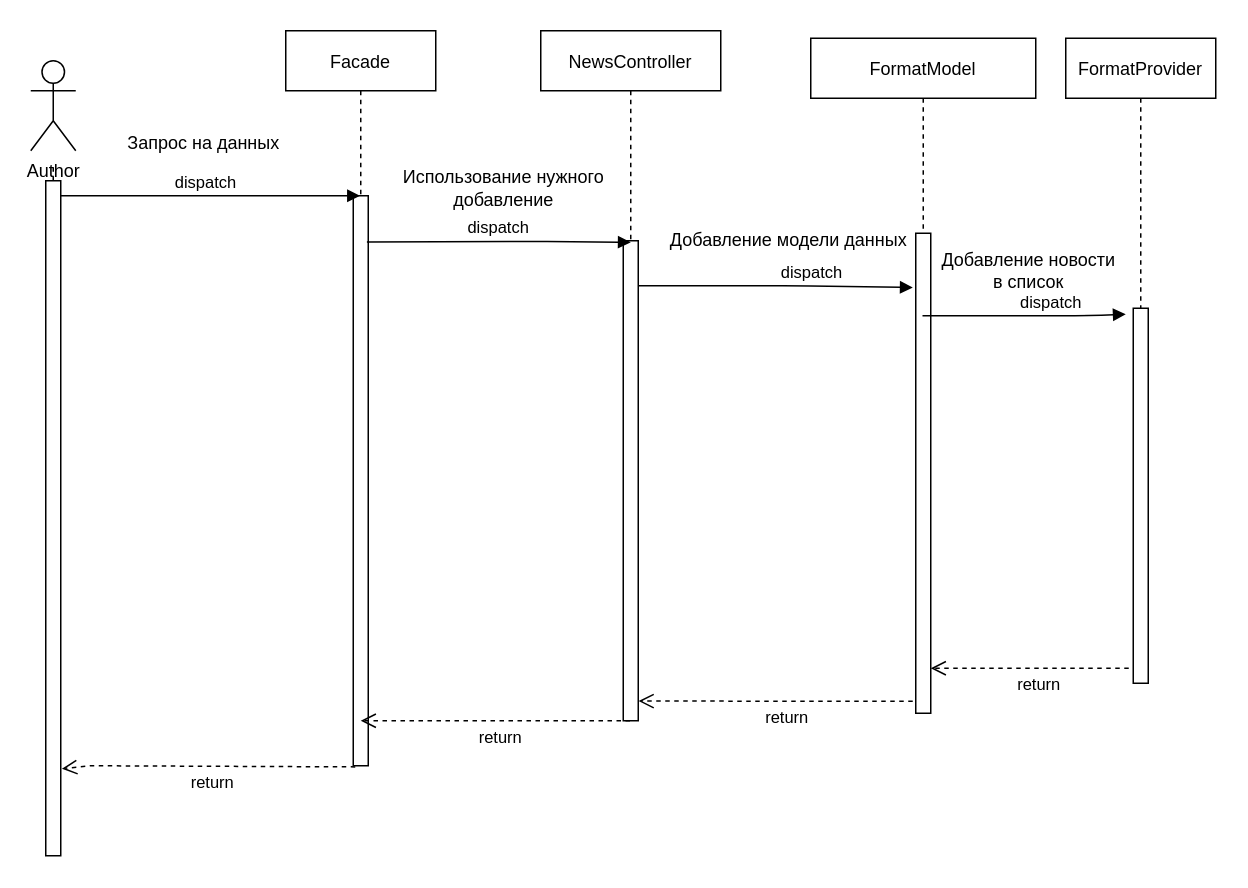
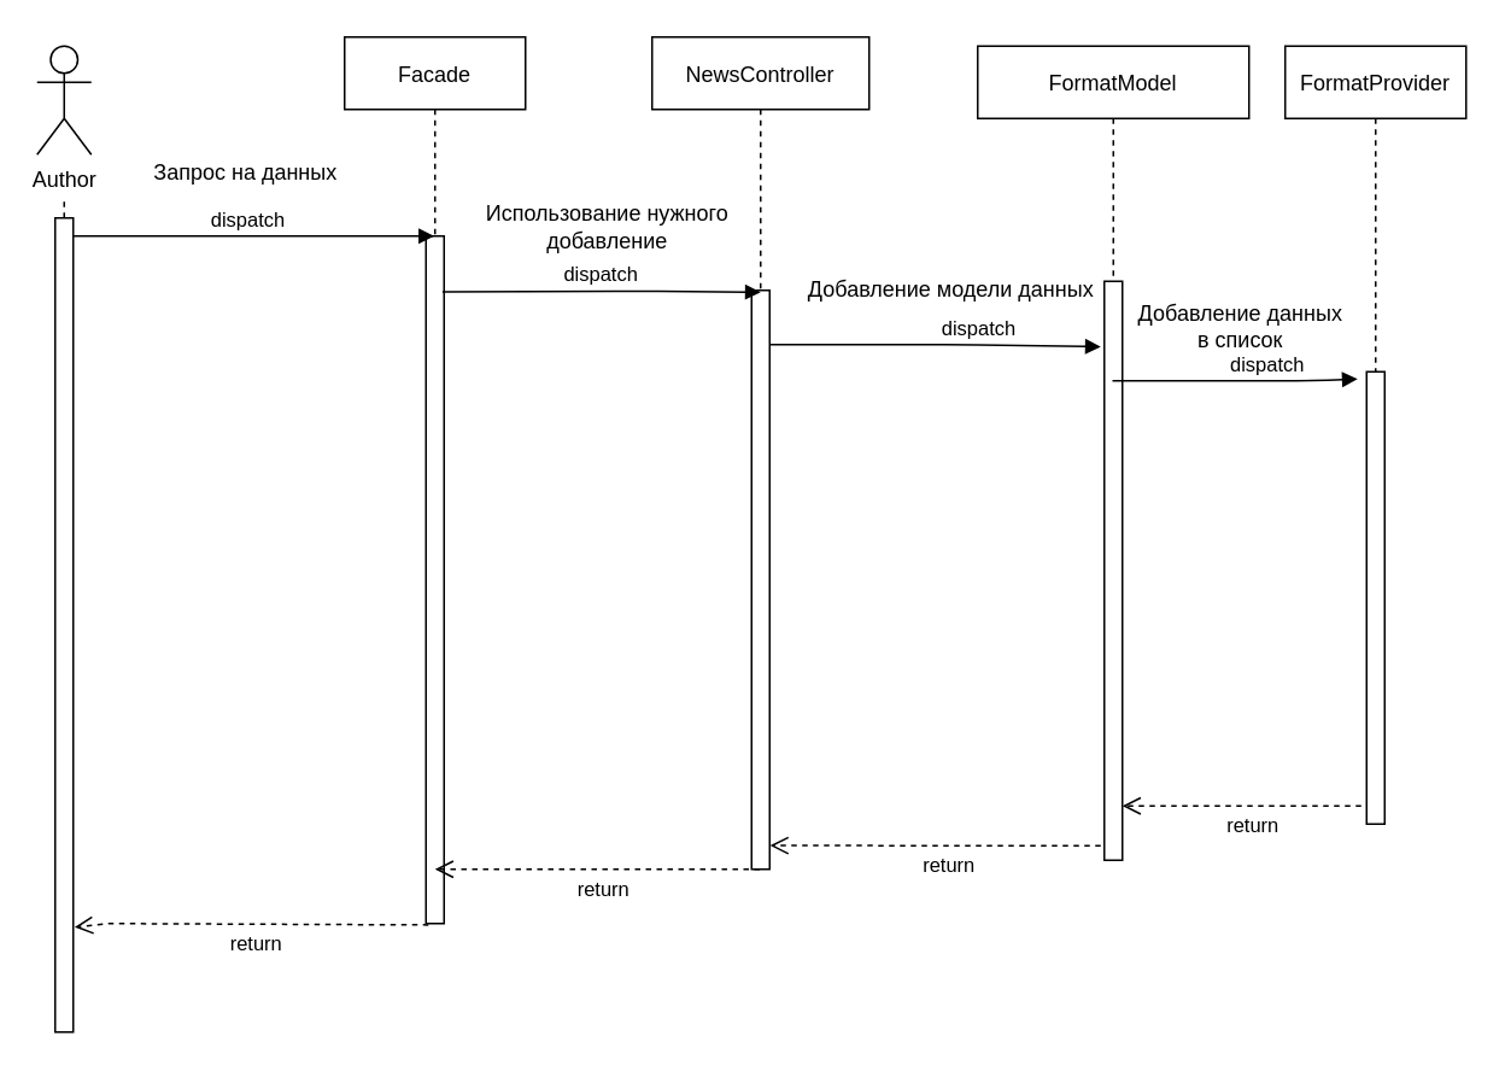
- <mxCell id="5" value="Author" style="shape=umlActor;verticalLabelPosition=bottom;verticalAlign=top;html=1;" parent="1" vertex="1"><mxGeometry x="20" y="40" width="30" height="60" as="geometry" /></mxCell>
+ <mxCell id="5" value="Author" style="shape=umlActor;verticalLabelPosition=bottom;verticalAlign=top;html=1;" parent="1" vertex="1"><mxGeometry x="20" y="25" width="30" height="60" as="geometry" /></mxCell>
- <mxCell id="23" value="Добавление новости&lt;br&gt;в список" style="text;html=1;align=center;verticalAlign=middle;resizable=0;points=[];autosize=1;strokeColor=none;fillColor=none;" parent="1" vertex="1"><mxGeometry x="620" y="165" width="130" height="30" as="geometry" /></mxCell>
+ <mxCell id="23" value="Добавление данных&lt;br&gt;в список" style="text;html=1;align=center;verticalAlign=middle;resizable=0;points=[];autosize=1;strokeColor=none;fillColor=none;" parent="1" vertex="1"><mxGeometry x="620" y="165" width="130" height="30" as="geometry" /></mxCell>
